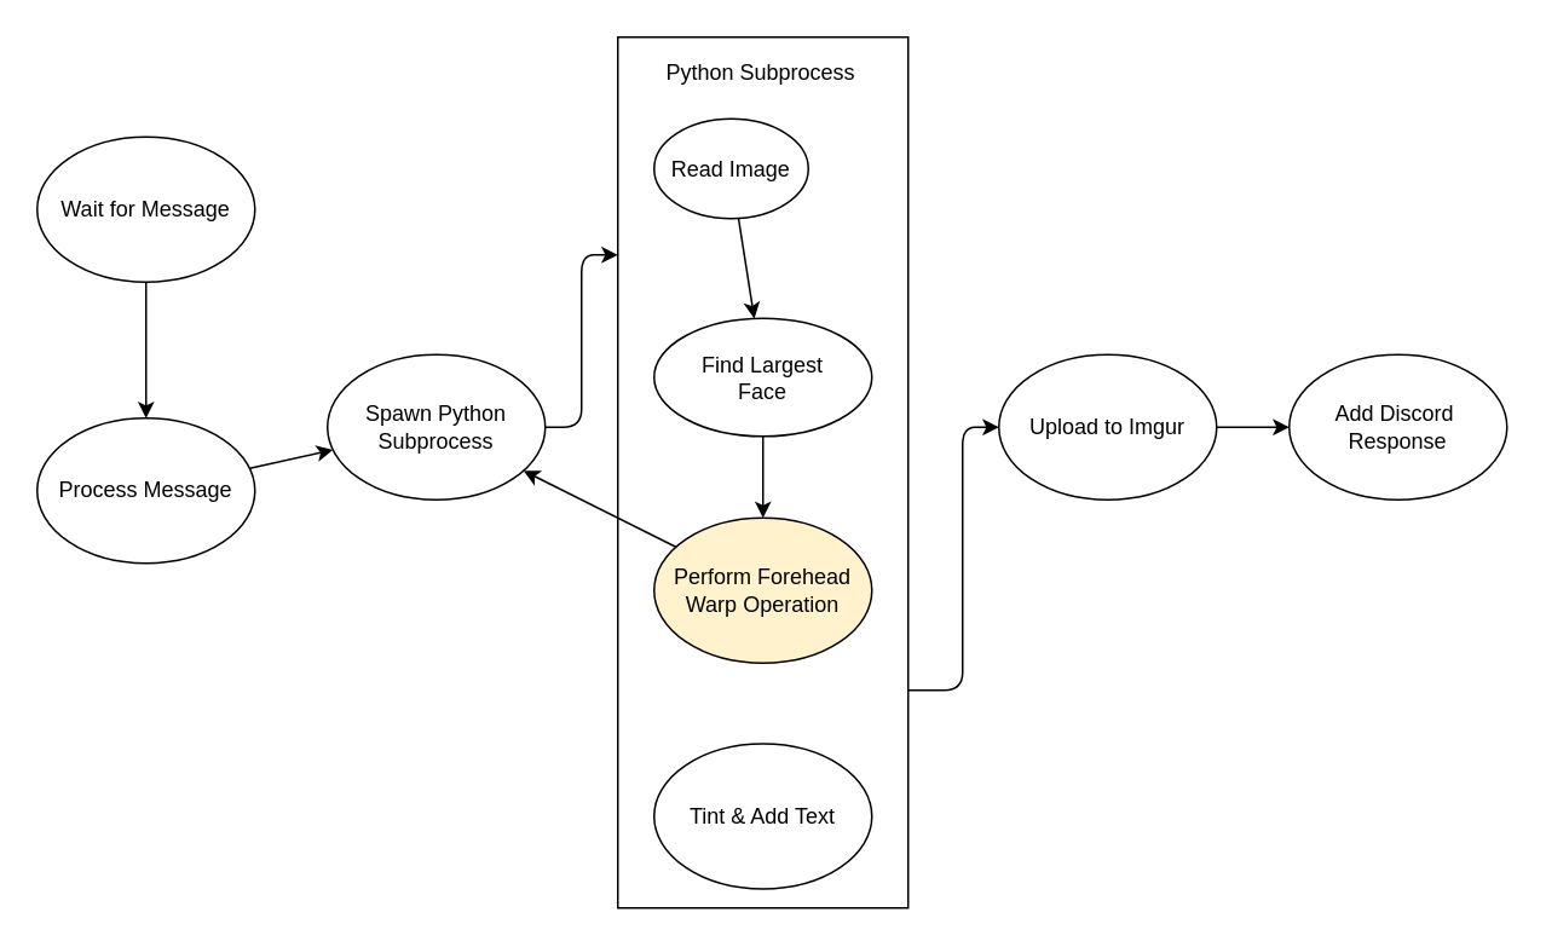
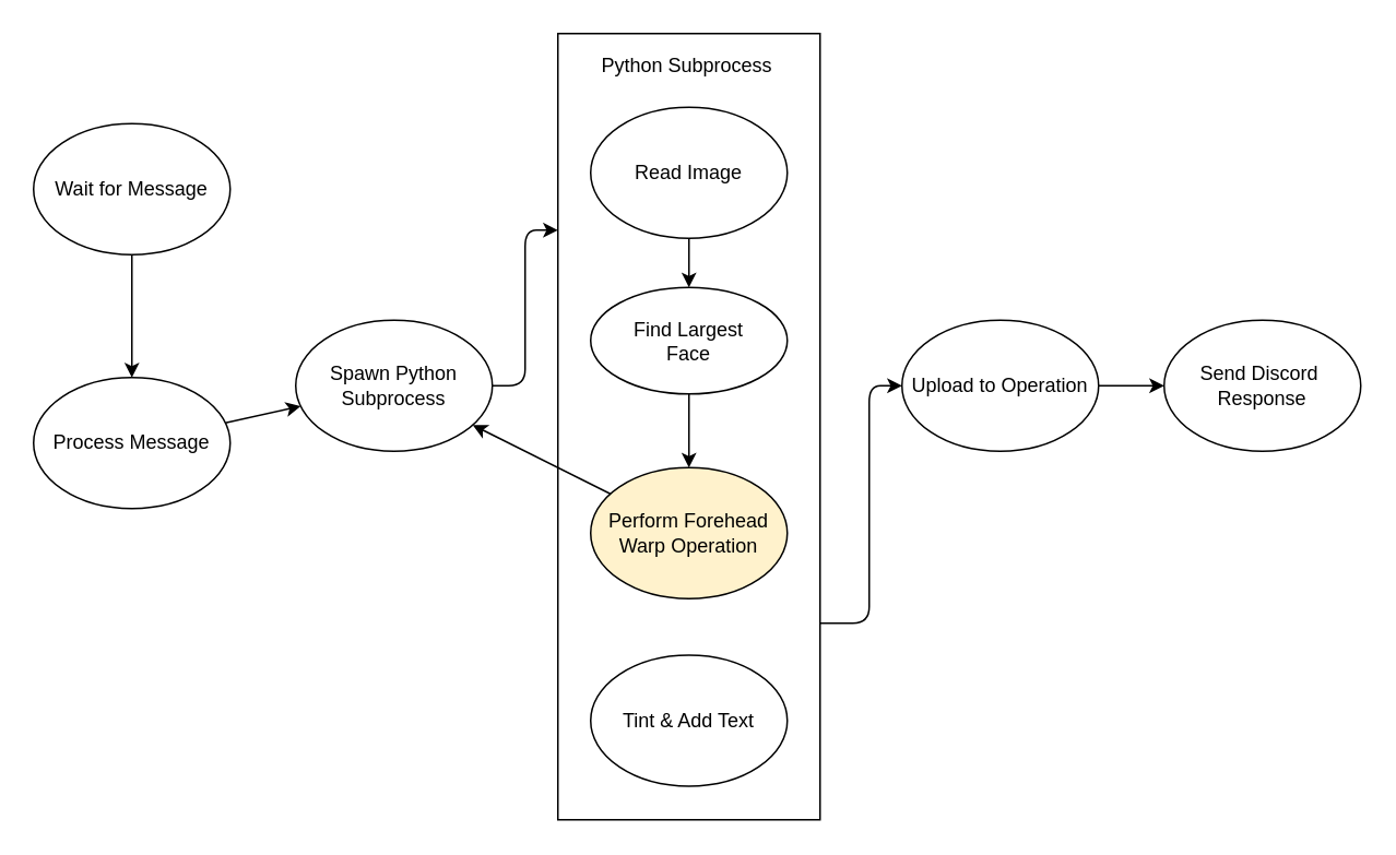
- <mxCell id="11" value="Read Image" style="ellipse;whiteSpace=wrap;html=1;" vertex="1" parent="1"><mxGeometry x="360" y="65" width="85" height="55" as="geometry" /></mxCell>
+ <mxCell id="11" value="Read Image" style="ellipse;whiteSpace=wrap;html=1;" vertex="1" parent="1"><mxGeometry x="360" y="65" width="120" height="80" as="geometry" /></mxCell>
- <mxCell id="19" value="Upload to Imgur" style="ellipse;whiteSpace=wrap;html=1;" vertex="1" parent="1"><mxGeometry x="550" y="195" width="120" height="80" as="geometry" /></mxCell>
+ <mxCell id="19" value="Upload to Operation" style="ellipse;whiteSpace=wrap;html=1;" vertex="1" parent="1"><mxGeometry x="550" y="195" width="120" height="80" as="geometry" /></mxCell>
- <mxCell id="20" value="Add Discord&amp;nbsp;&lt;br&gt;Response" style="ellipse;whiteSpace=wrap;html=1;" vertex="1" parent="1"><mxGeometry x="710" y="195" width="120" height="80" as="geometry" /></mxCell>
+ <mxCell id="20" value="Send Discord&amp;nbsp;&lt;br&gt;Response" style="ellipse;whiteSpace=wrap;html=1;" vertex="1" parent="1"><mxGeometry x="710" y="195" width="120" height="80" as="geometry" /></mxCell>
- <mxCell id="16" value="Tint &amp;amp; Add Text" style="ellipse;whiteSpace=wrap;html=1;" vertex="1" parent="1"><mxGeometry x="360" y="409.5" width="120" height="80" as="geometry" /></mxCell>
+ <mxCell id="16" value="Tint &amp;amp; Add Text" style="ellipse;whiteSpace=wrap;html=1;" vertex="1" parent="1"><mxGeometry x="360" y="399.5" width="120" height="80" as="geometry" /></mxCell>
